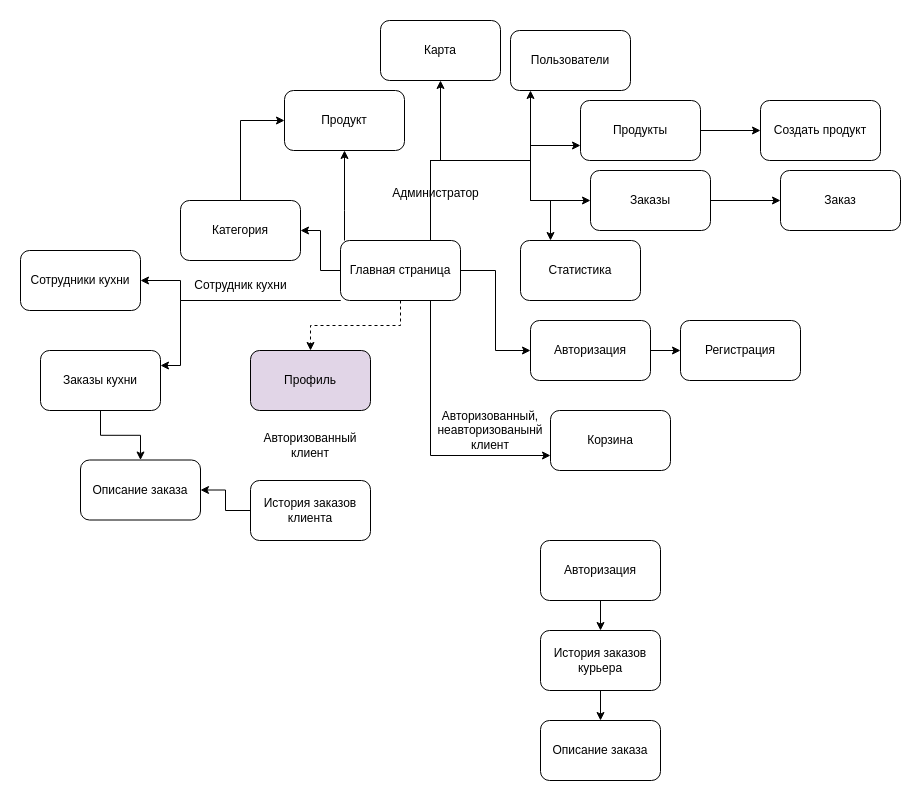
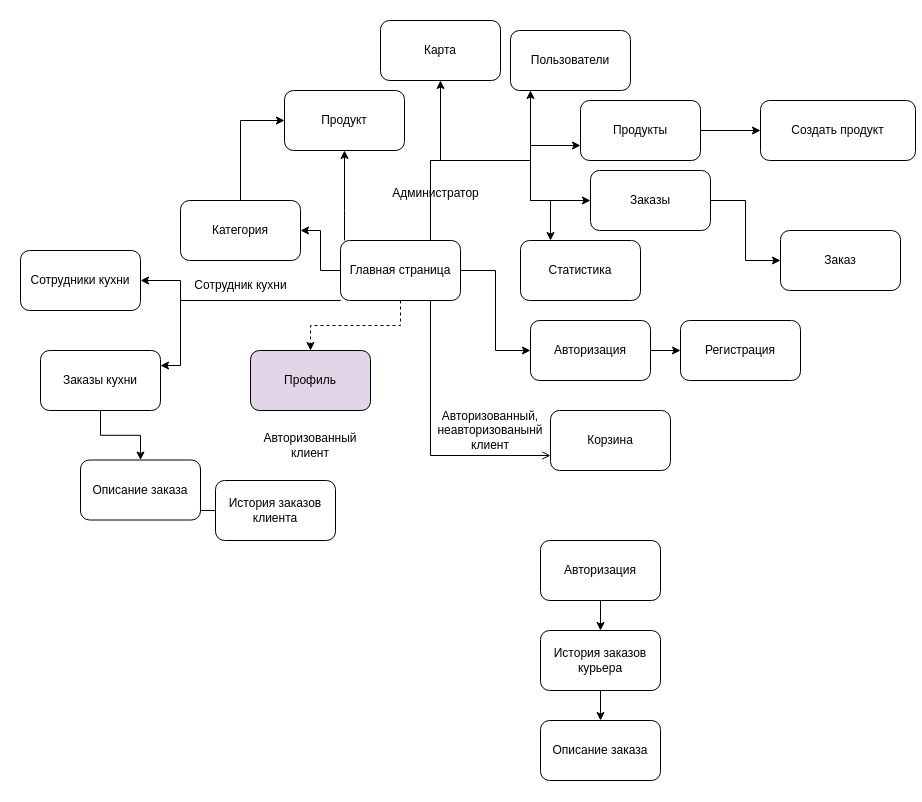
- <mxCell id="36" value="Создать продукт" style="rounded=1;whiteSpace=wrap;html=1;" vertex="1" parent="1"><mxGeometry x="760" y="100" width="120" height="60" as="geometry" /></mxCell>
+ <mxCell id="36" value="Создать продукт" style="rounded=1;whiteSpace=wrap;html=1;" vertex="1" parent="1"><mxGeometry x="760" y="100" width="155" height="60" as="geometry" /></mxCell>
- <mxCell id="37" value="Заказ" style="rounded=1;whiteSpace=wrap;html=1;" vertex="1" parent="1"><mxGeometry x="780" y="170" width="120" height="60" as="geometry" /></mxCell>
+ <mxCell id="37" value="Заказ" style="rounded=1;whiteSpace=wrap;html=1;" vertex="1" parent="1"><mxGeometry x="780" y="230" width="120" height="60" as="geometry" /></mxCell>
- <mxCell id="6" style="edgeStyle=orthogonalEdgeStyle;rounded=0;orthogonalLoop=1;jettySize=auto;html=1;exitX=0.75;exitY=1;exitDx=0;exitDy=0;entryX=0;entryY=0.75;entryDx=0;entryDy=0;" edge="1" parent="1" source="14" target="19"><mxGeometry relative="1" as="geometry" /></mxCell>
+ <mxCell id="6" style="edgeStyle=orthogonalEdgeStyle;rounded=0;orthogonalLoop=1;jettySize=auto;html=1;exitX=0.75;exitY=1;exitDx=0;exitDy=0;entryX=0;entryY=0.75;entryDx=0;entryDy=0;endArrow=open;" edge="1" parent="1" source="14" target="19"><mxGeometry relative="1" as="geometry" /></mxCell>
- <mxCell id="24" value="История заказов клиента" style="rounded=1;whiteSpace=wrap;html=1;" parent="1" vertex="1"><mxGeometry x="250" y="480" width="120" height="60" as="geometry" /></mxCell>
+ <mxCell id="24" value="История заказов клиента" style="rounded=1;whiteSpace=wrap;html=1;" parent="1" vertex="1"><mxGeometry x="215" y="480" width="120" height="60" as="geometry" /></mxCell>
